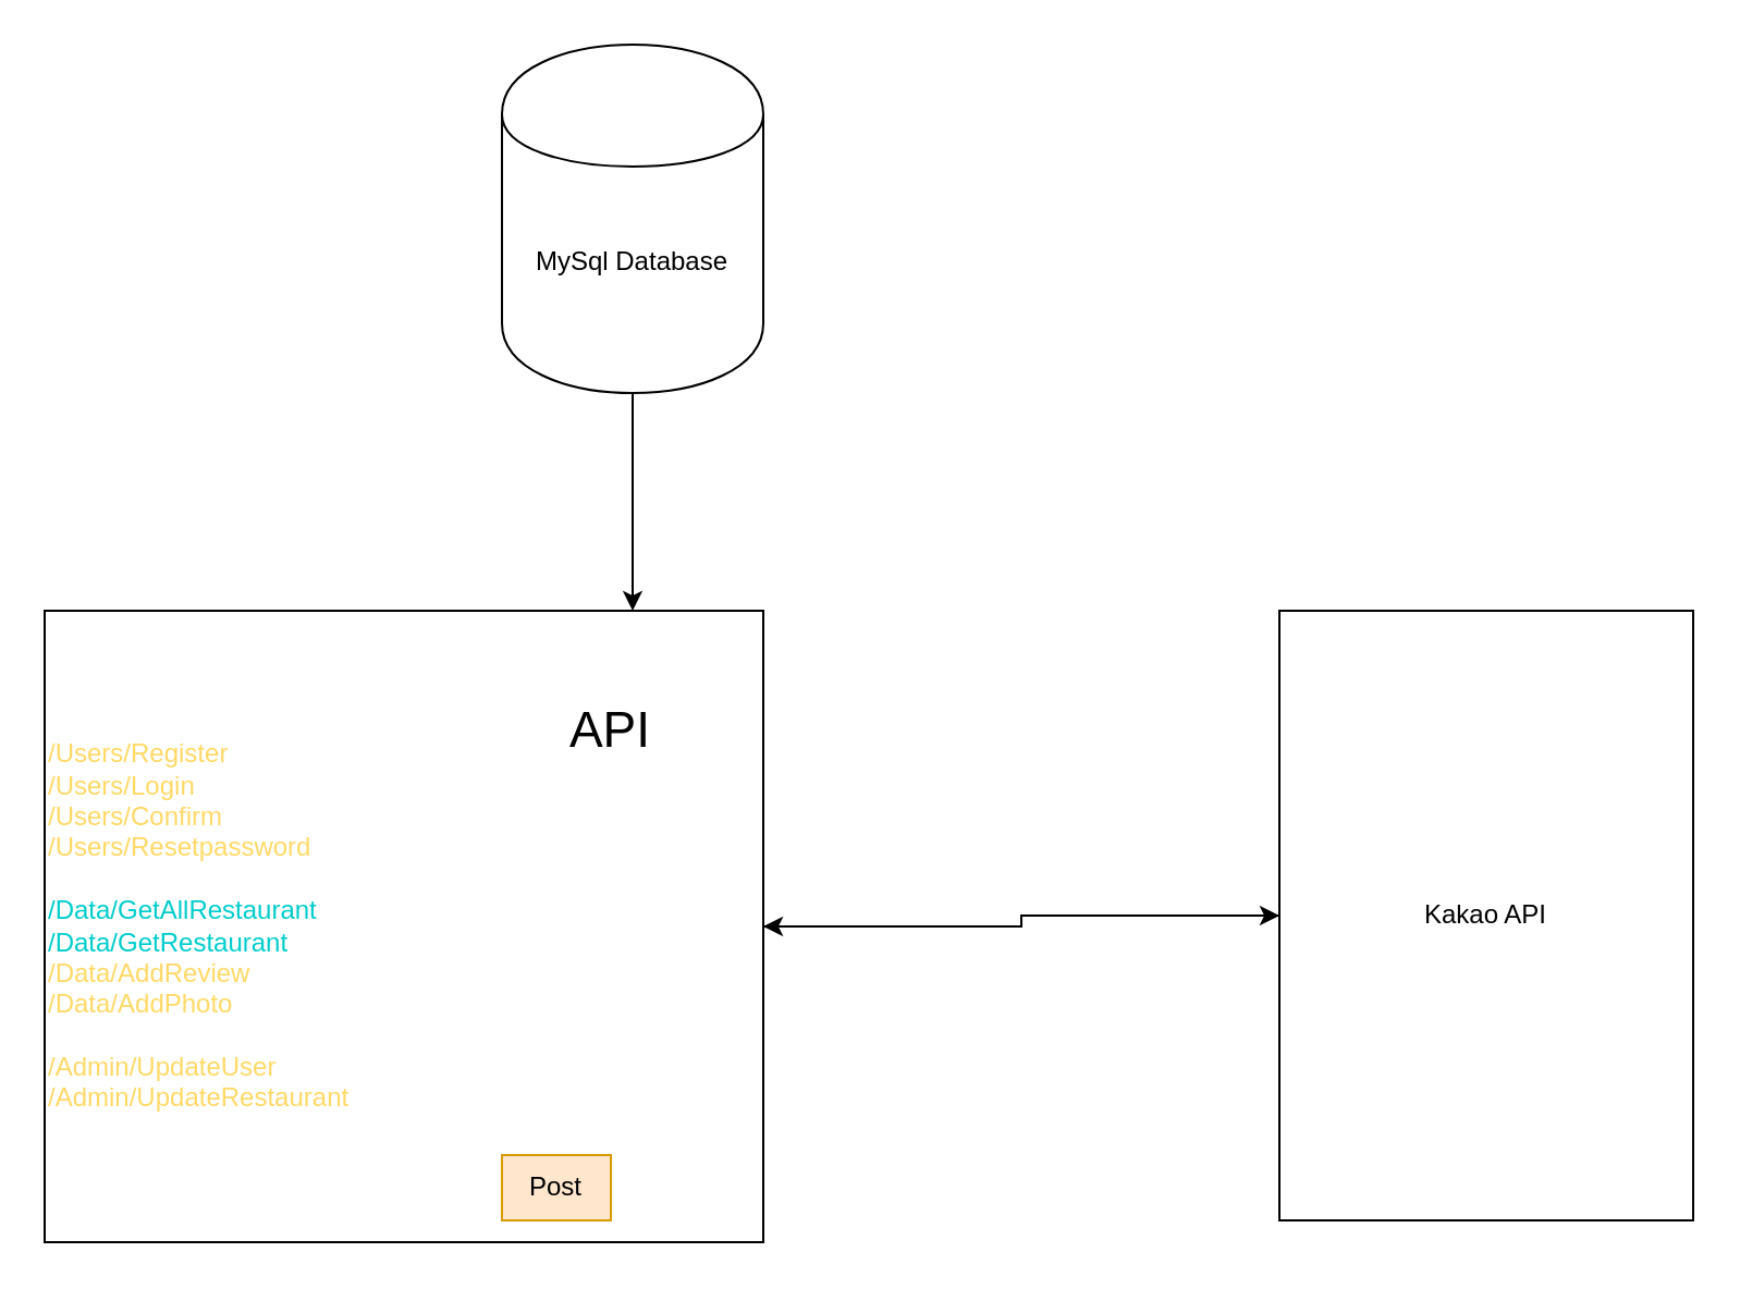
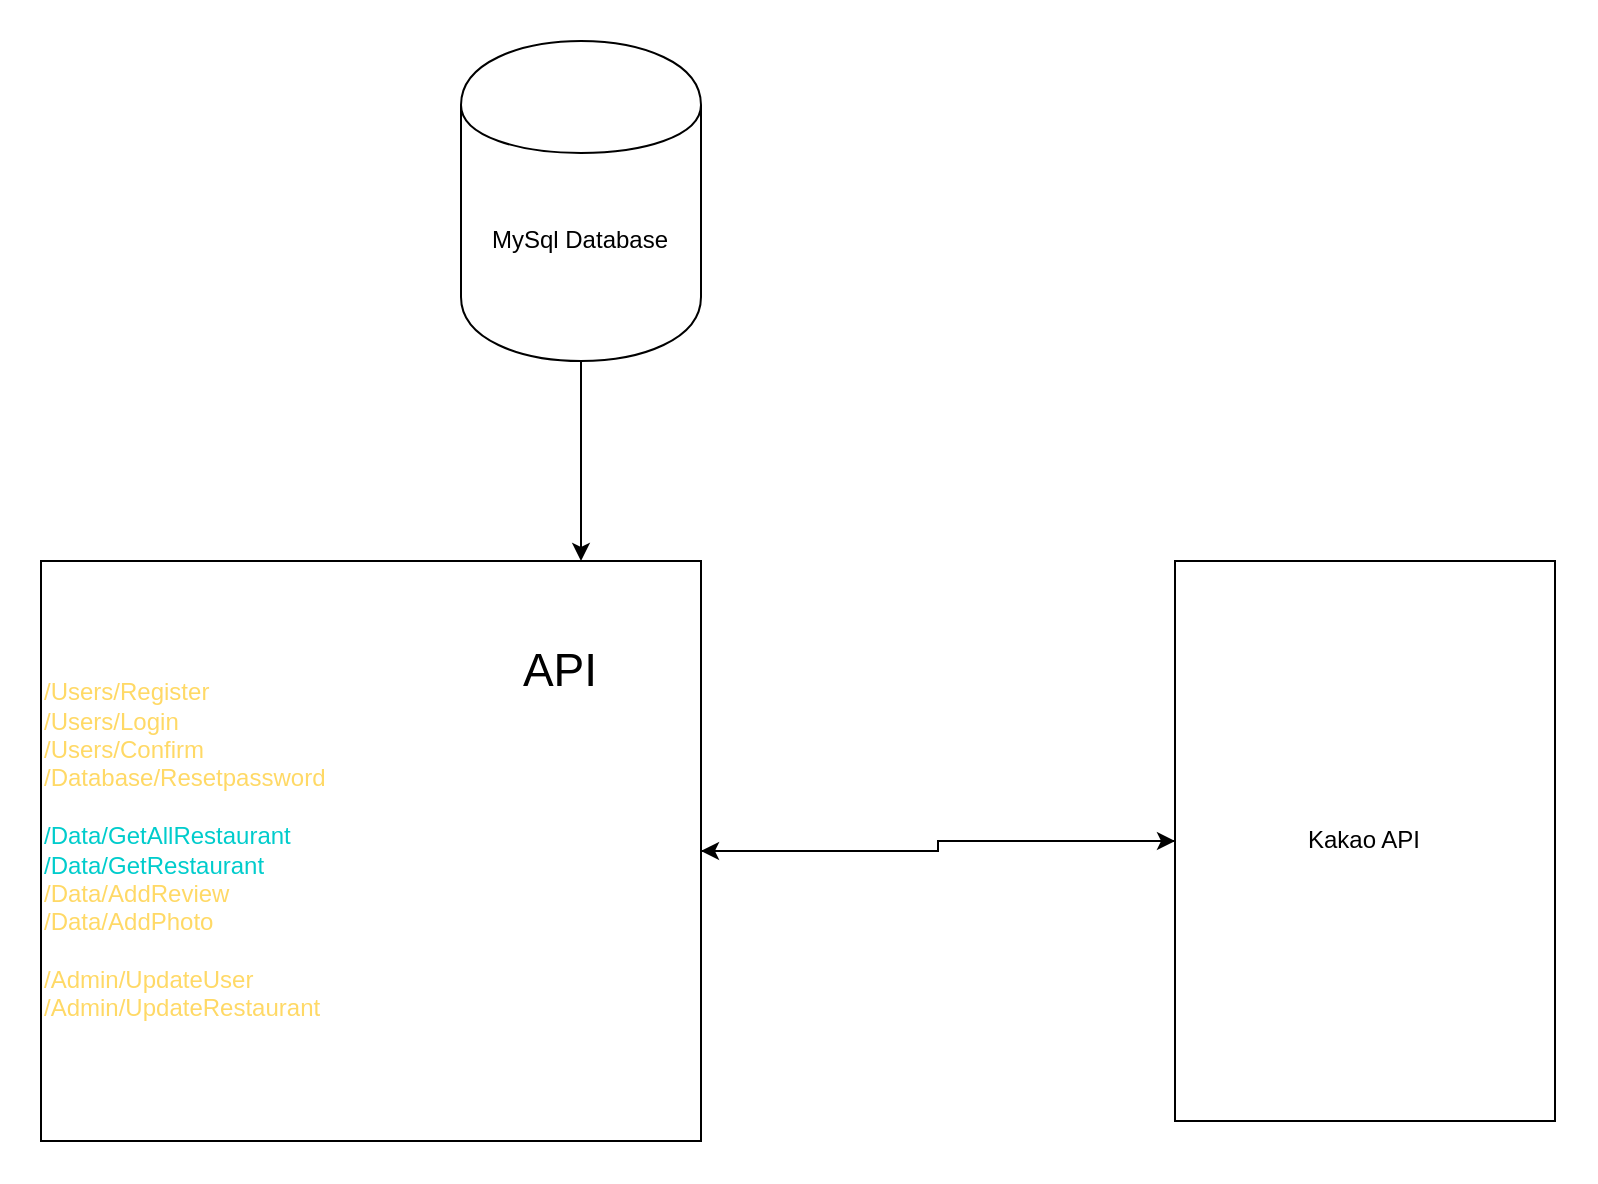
- <mxCell id="5" value="&lt;div&gt;&lt;font color=&quot;#FFD966&quot;&gt;/Users/Register&lt;/font&gt;&lt;/div&gt;&lt;div&gt;&lt;font color=&quot;#FFD966&quot;&gt;/Users/Login&lt;/font&gt;&lt;/div&gt;&lt;div&gt;&lt;font color=&quot;#FFD966&quot;&gt;/Users/Confirm&lt;/font&gt;&lt;/div&gt;&lt;div&gt;&lt;font color=&quot;#FFD966&quot;&gt;/Users/Resetpassword&lt;/font&gt;&lt;/div&gt;&lt;div&gt;&lt;br&gt;&lt;/div&gt;&lt;div&gt;&lt;font color=&quot;#00CCCC&quot;&gt;/Data/GetAllRestaurant&lt;/font&gt;&lt;/div&gt;&lt;div&gt;&lt;font color=&quot;#00CCCC&quot;&gt;/Data/GetRestaurant&lt;/font&gt;&lt;/div&gt;&lt;div&gt;&lt;font color=&quot;#FFD966&quot;&gt;/Data/AddReview&lt;/font&gt;&lt;/div&gt;&lt;div&gt;&lt;font color=&quot;#FFD966&quot;&gt;/Data/AddPhoto&lt;/font&gt;&lt;br&gt;&lt;/div&gt;&lt;br&gt;&lt;div&gt;&lt;font color=&quot;#FFD966&quot;&gt;/Admin/UpdateUser&lt;/font&gt;&lt;/div&gt;&lt;div&gt;&lt;font color=&quot;#FFD966&quot;&gt;/Admin/UpdateRestaurant&lt;/font&gt;&lt;/div&gt;" style="whiteSpace=wrap;html=1;imageAspect=0;imageWidth=24;align=left;" vertex="1" parent="1"><mxGeometry x="20" y="280" width="330" height="290" as="geometry" /></mxCell>
+ <mxCell id="5" value="&lt;div&gt;&lt;font color=&quot;#FFD966&quot;&gt;/Users/Register&lt;/font&gt;&lt;/div&gt;&lt;div&gt;&lt;font color=&quot;#FFD966&quot;&gt;/Users/Login&lt;/font&gt;&lt;/div&gt;&lt;div&gt;&lt;font color=&quot;#FFD966&quot;&gt;/Users/Confirm&lt;/font&gt;&lt;/div&gt;&lt;div&gt;&lt;font color=&quot;#FFD966&quot;&gt;/Database/Resetpassword&lt;/font&gt;&lt;/div&gt;&lt;div&gt;&lt;br&gt;&lt;/div&gt;&lt;div&gt;&lt;font color=&quot;#00CCCC&quot;&gt;/Data/GetAllRestaurant&lt;/font&gt;&lt;/div&gt;&lt;div&gt;&lt;font color=&quot;#00CCCC&quot;&gt;/Data/GetRestaurant&lt;/font&gt;&lt;/div&gt;&lt;div&gt;&lt;font color=&quot;#FFD966&quot;&gt;/Data/AddReview&lt;/font&gt;&lt;/div&gt;&lt;div&gt;&lt;font color=&quot;#FFD966&quot;&gt;/Data/AddPhoto&lt;/font&gt;&lt;br&gt;&lt;/div&gt;&lt;br&gt;&lt;div&gt;&lt;font color=&quot;#FFD966&quot;&gt;/Admin/UpdateUser&lt;/font&gt;&lt;/div&gt;&lt;div&gt;&lt;font color=&quot;#FFD966&quot;&gt;/Admin/UpdateRestaurant&lt;/font&gt;&lt;/div&gt;" style="whiteSpace=wrap;html=1;imageAspect=0;imageWidth=24;align=left;" vertex="1" parent="1"><mxGeometry x="20" y="280" width="330" height="290" as="geometry" /></mxCell>
- <mxCell id="9" value="Post" style="rounded=0;whiteSpace=wrap;html=1;fillColor=#ffe6cc;strokeColor=#d79b00;" vertex="1" parent="1"><mxGeometry x="230" y="530" width="50" height="30" as="geometry" /></mxCell>
